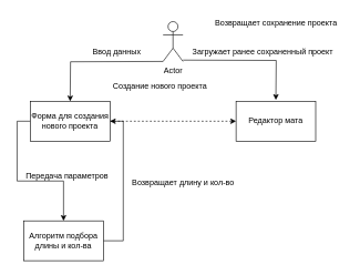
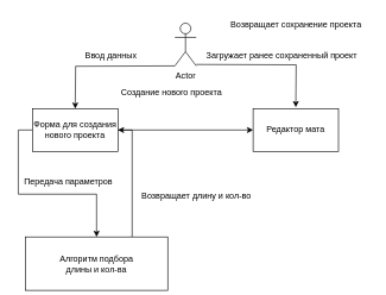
- <mxCell id="8" value="Ввод данных" style="text;html=1;align=center;verticalAlign=middle;resizable=0;points=[];autosize=1;strokeColor=none;fillColor=none;" vertex="1" parent="1"><mxGeometry x="125" y="62" width="100" height="30" as="geometry" /></mxCell>
+ <mxCell id="8" value="Ввод данных" style="text;html=1;align=center;verticalAlign=middle;resizable=0;points=[];autosize=1;strokeColor=none;fillColor=none;" vertex="1" parent="1"><mxGeometry x="105" y="62" width="100" height="30" as="geometry" /></mxCell>
- <mxCell id="6" style="edgeStyle=orthogonalEdgeStyle;rounded=0;orthogonalLoop=1;jettySize=auto;html=1;entryX=0;entryY=0.5;entryDx=0;entryDy=0;dashed=1;" edge="1" parent="1" source="7" target="13"><mxGeometry relative="1" as="geometry" /></mxCell>
+ <mxCell id="6" style="edgeStyle=orthogonalEdgeStyle;rounded=0;orthogonalLoop=1;jettySize=auto;html=1;entryX=0;entryY=0.5;entryDx=0;entryDy=0;" edge="1" parent="1" source="7" target="13"><mxGeometry relative="1" as="geometry" /></mxCell>
- <mxCell id="11" value="Передача параметров" style="text;html=1;align=center;verticalAlign=middle;resizable=0;points=[];autosize=1;strokeColor=none;fillColor=none;" vertex="1" parent="1"><mxGeometry x="25" y="250" width="150" height="30" as="geometry" /></mxCell>
+ <mxCell id="11" value="Передача параметров" style="text;html=1;align=center;verticalAlign=middle;resizable=0;points=[];autosize=1;strokeColor=none;fillColor=none;" vertex="1" parent="1"><mxGeometry x="20" y="240" width="150" height="30" as="geometry" /></mxCell>
- <mxCell id="10" value="Алгоритм подбора&lt;br&gt;длины и кол-ва" style="rounded=0;whiteSpace=wrap;html=1;" vertex="1" parent="1"><mxGeometry x="35" y="332" width="120" height="60" as="geometry" /></mxCell>
+ <mxCell id="10" value="Алгоритм подбора&lt;br&gt;длины и кол-ва" style="rounded=0;whiteSpace=wrap;html=1;" vertex="1" parent="1"><mxGeometry x="35" y="332" width="200" height="75" as="geometry" /></mxCell>
